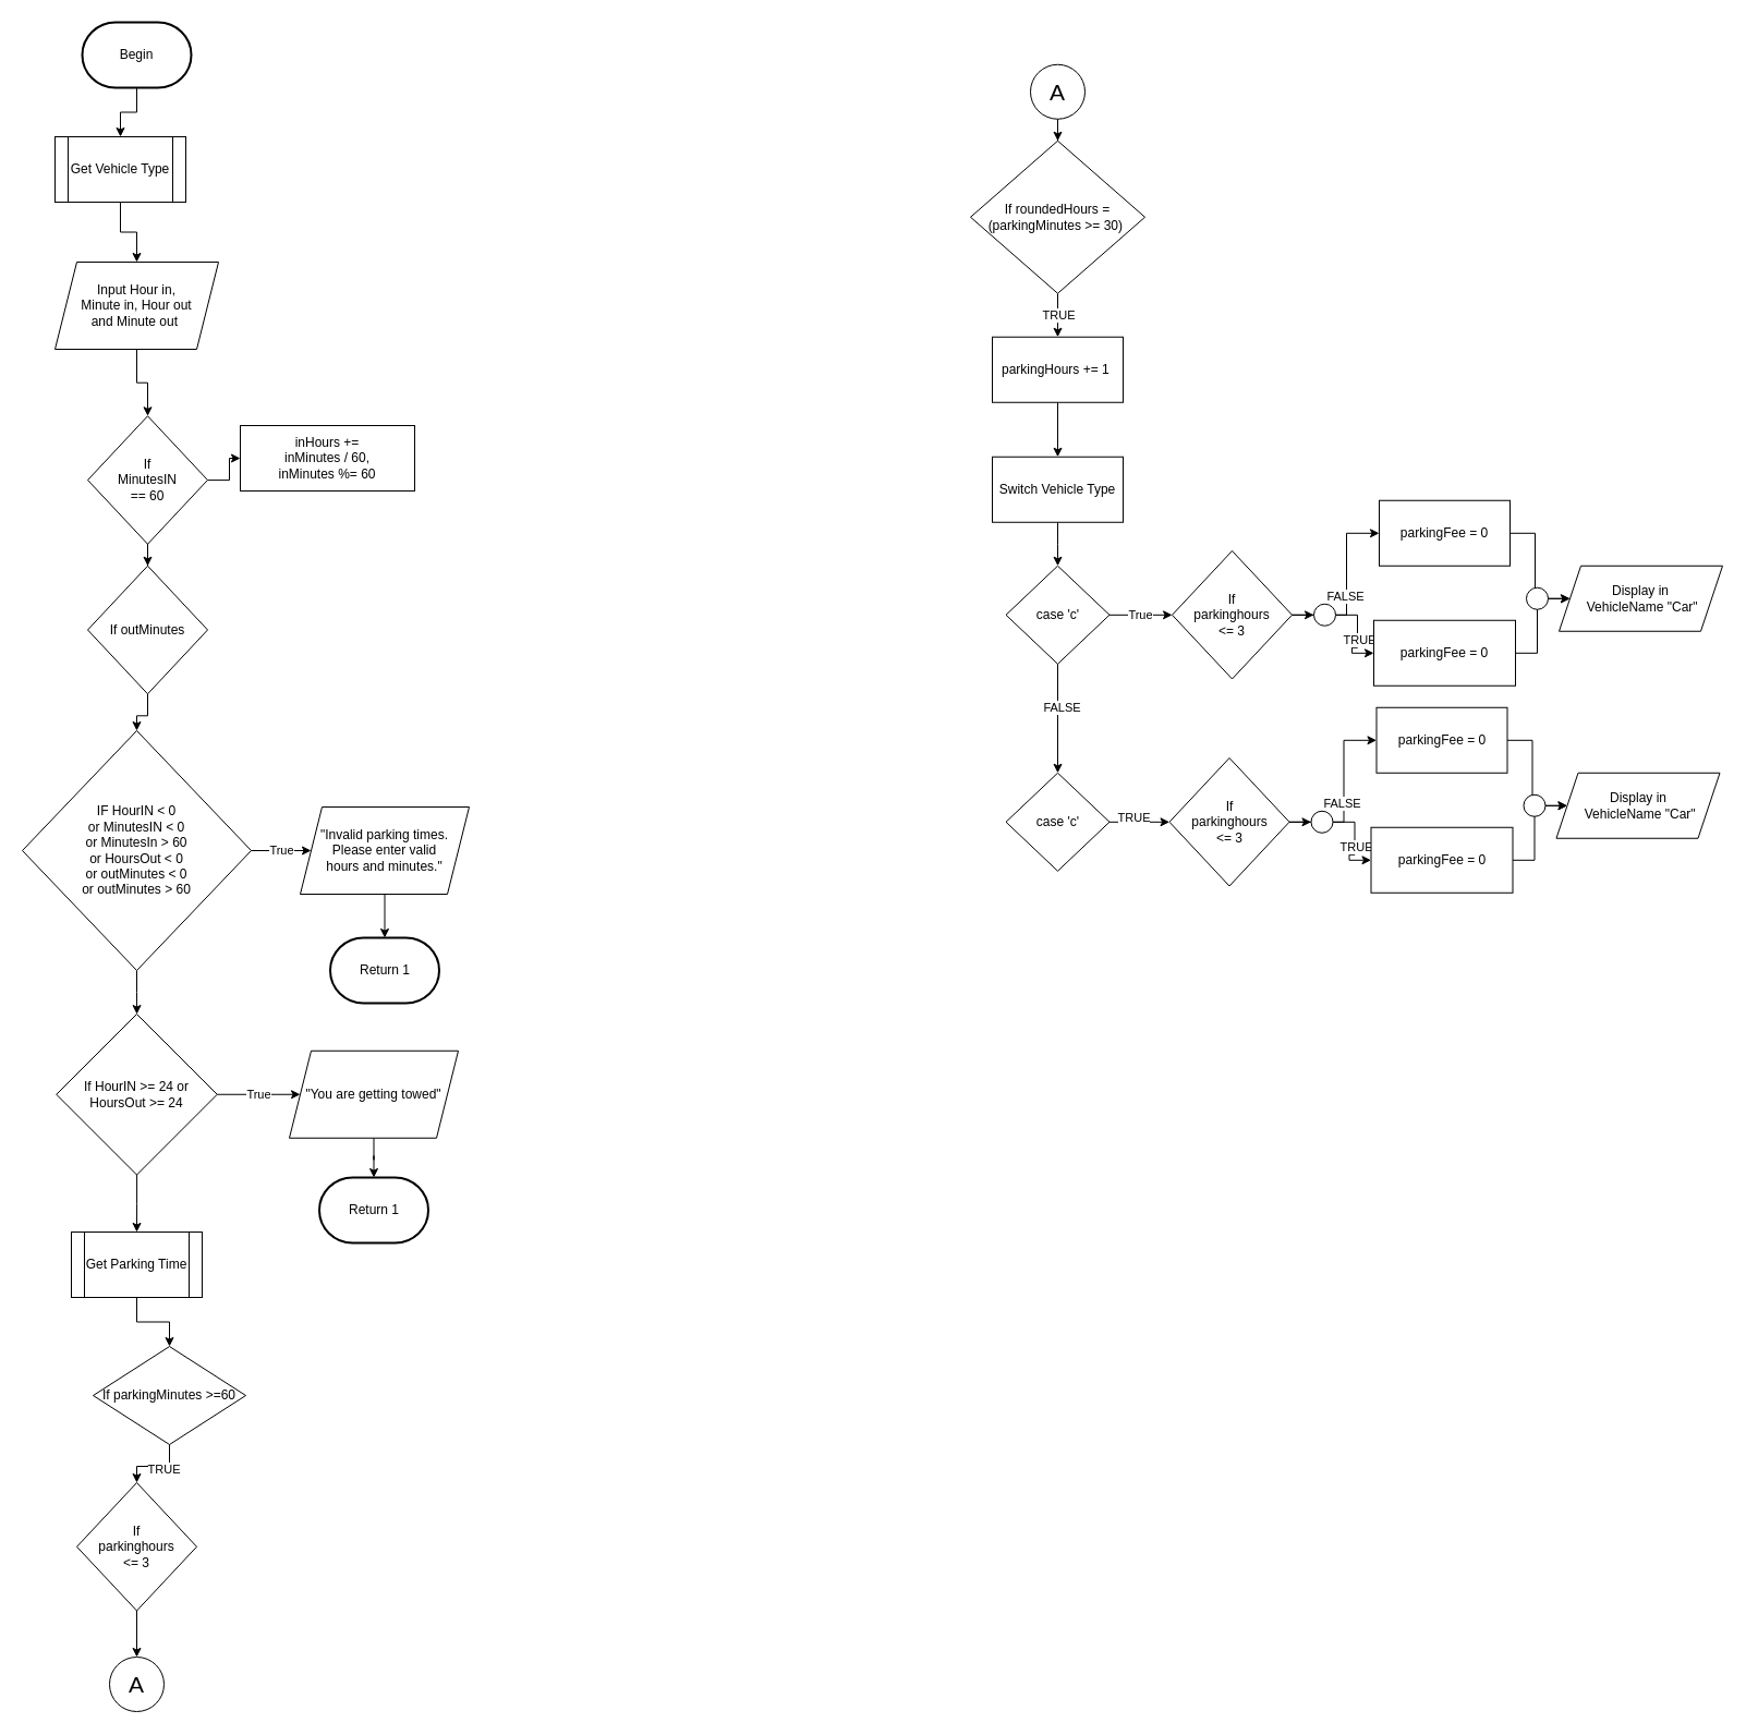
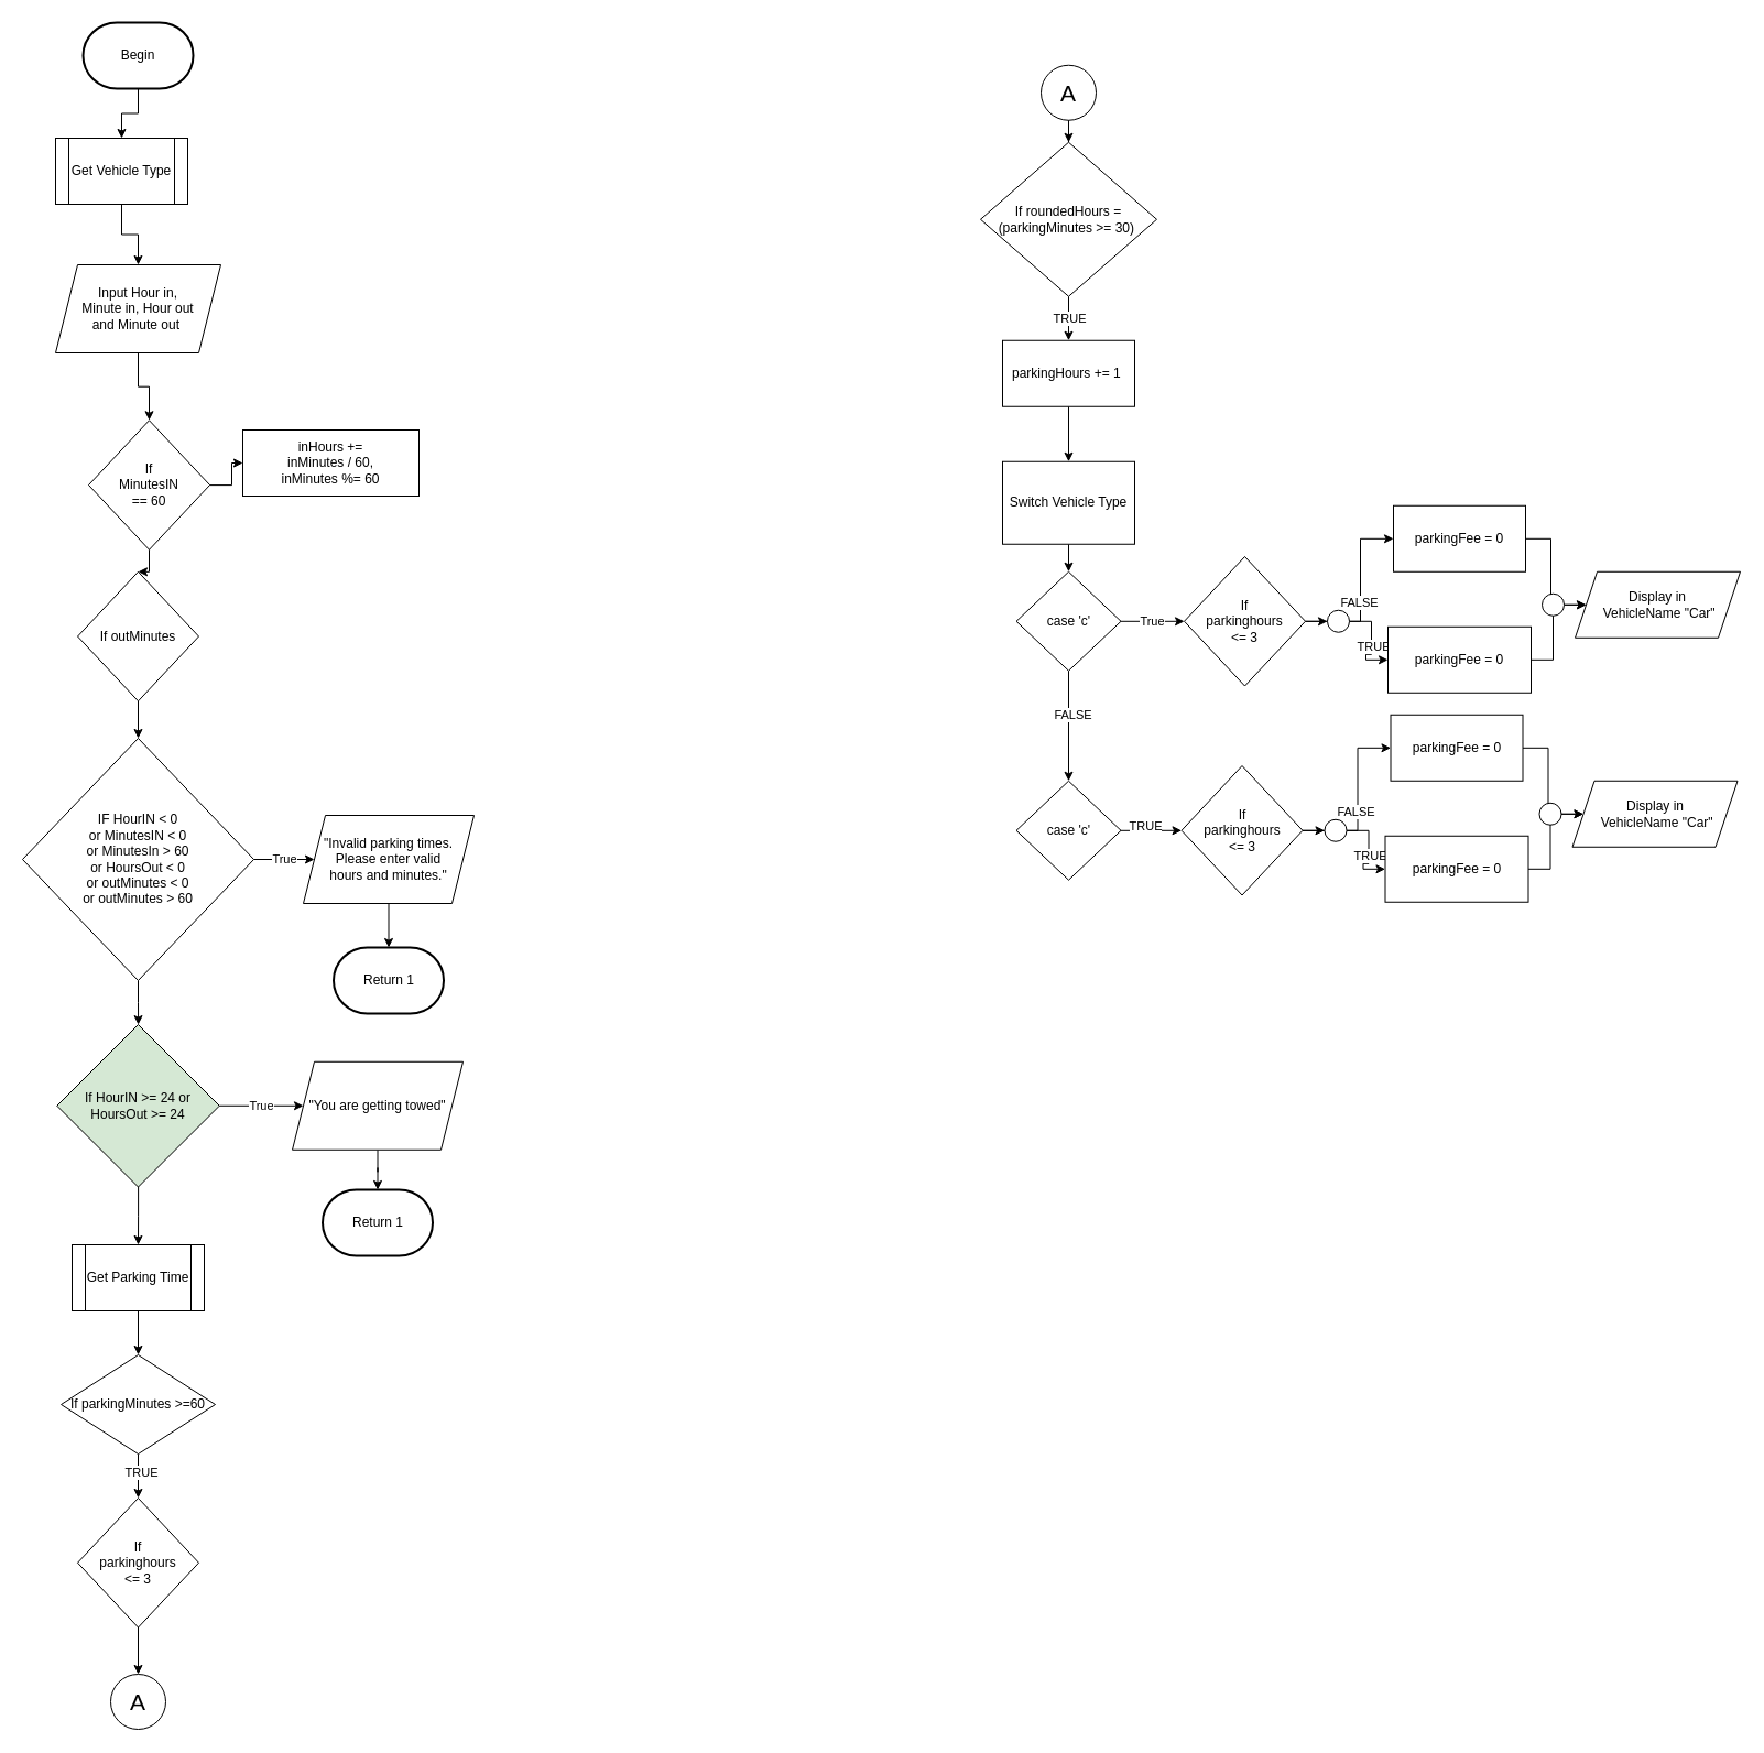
- <mxCell id="29" value="Switch Vehicle Type" style="rounded=0;whiteSpace=wrap;html=1;" parent="1" vertex="1"><mxGeometry x="910" y="418.75" width="120" height="60" as="geometry" /></mxCell>
+ <mxCell id="29" value="Switch Vehicle Type" style="rounded=0;whiteSpace=wrap;html=1;" parent="1" vertex="1"><mxGeometry x="910" y="418.75" width="120" height="75" as="geometry" /></mxCell>
- <mxCell id="68" value="If outMinutes" style="rhombus;whiteSpace=wrap;html=1;" vertex="1" parent="1"><mxGeometry x="80" y="518.75" width="110" height="117.5" as="geometry" /></mxCell>
+ <mxCell id="68" value="If outMinutes" style="rhombus;whiteSpace=wrap;html=1;" vertex="1" parent="1"><mxGeometry x="70" y="518.75" width="110" height="117.5" as="geometry" /></mxCell>
- <mxCell id="72" value="If HourIN &amp;gt;= 24 or HoursOut &amp;gt;= 24" style="rhombus;whiteSpace=wrap;html=1;" vertex="1" parent="1"><mxGeometry x="51.25" y="930" width="147.5" height="147.5" as="geometry" /></mxCell>
+ <mxCell id="72" value="If HourIN &amp;gt;= 24 or HoursOut &amp;gt;= 24" style="rhombus;whiteSpace=wrap;html=1;fillColor=#d5e8d4;" vertex="1" parent="1"><mxGeometry x="51.25" y="930" width="147.5" height="147.5" as="geometry" /></mxCell>
- <mxCell id="15" value="If parkingMinutes &amp;gt;=60" style="rhombus;whiteSpace=wrap;html=1;" parent="1" vertex="1"><mxGeometry x="85" y="1235" width="140" height="90" as="geometry" /></mxCell>
+ <mxCell id="15" value="If parkingMinutes &amp;gt;=60" style="rhombus;whiteSpace=wrap;html=1;" parent="1" vertex="1"><mxGeometry x="55" y="1230" width="140" height="90" as="geometry" /></mxCell>
